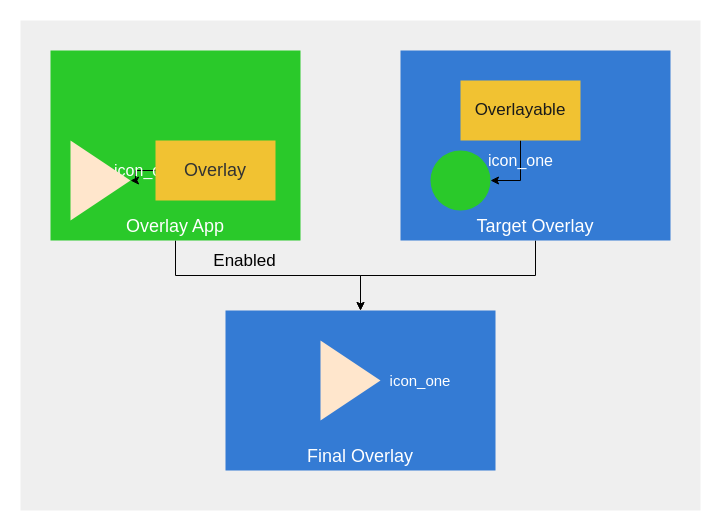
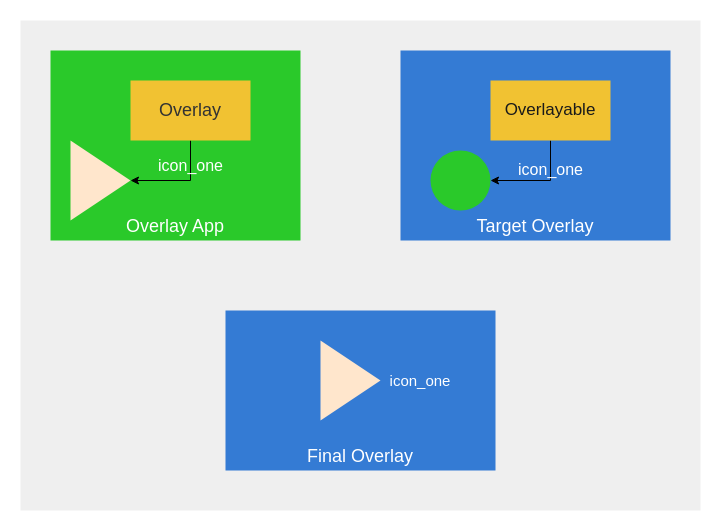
- <mxCell id="9" value="&lt;font style=&quot;font-size: 17px&quot; color=&quot;#1a1a1a&quot;&gt;Overlayable&lt;/font&gt;" style="rounded=0;whiteSpace=wrap;html=1;fontColor=#ffffff;fillColor=#F1C232;strokeColor=none;" parent="1" vertex="1"><mxGeometry x="460" y="80" width="120" height="60" as="geometry" /></mxCell>
+ <mxCell id="9" value="&lt;font style=&quot;font-size: 17px&quot; color=&quot;#1a1a1a&quot;&gt;Overlayable&lt;/font&gt;" style="rounded=0;whiteSpace=wrap;html=1;fontColor=#ffffff;fillColor=#F1C232;strokeColor=none;" parent="1" vertex="1"><mxGeometry x="490" y="80" width="120" height="60" as="geometry" /></mxCell>
- <mxCell id="11" value="&lt;font color=&quot;#333333&quot; style=&quot;font-size: 18px&quot;&gt;Overlay&lt;/font&gt;" style="rounded=0;whiteSpace=wrap;html=1;fontColor=#ffffff;fillColor=#F1C232;strokeColor=none;shadow=0;" parent="1" vertex="1"><mxGeometry x="155" y="140" width="120" height="60" as="geometry" /></mxCell>
+ <mxCell id="11" value="&lt;font color=&quot;#333333&quot; style=&quot;font-size: 18px&quot;&gt;Overlay&lt;/font&gt;" style="rounded=0;whiteSpace=wrap;html=1;fontColor=#ffffff;fillColor=#F1C232;strokeColor=none;shadow=0;" parent="1" vertex="1"><mxGeometry x="130" y="80" width="120" height="60" as="geometry" /></mxCell>
- <mxCell id="3" style="edgeStyle=orthogonalEdgeStyle;rounded=0;orthogonalLoop=1;jettySize=auto;html=1;exitX=0.5;exitY=1;exitDx=0;exitDy=0;strokeColor=#000000;fontSize=17;fontColor=#000000;" parent="1" source="5" target="14" edge="1"><mxGeometry relative="1" as="geometry" /></mxCell>
- <mxCell id="4" value="Enabled" style="edgeLabel;html=1;align=center;verticalAlign=middle;resizable=0;points=[];fontSize=17;fontColor=#000000;labelBackgroundColor=none;" parent="3" vertex="1" connectable="0"><mxGeometry x="-0.617" y="-1" relative="1" as="geometry"><mxPoint x="54" y="-16" as="offset" /></mxGeometry></mxCell>
- <mxCell id="6" style="edgeStyle=orthogonalEdgeStyle;rounded=0;orthogonalLoop=1;jettySize=auto;html=1;exitX=0.5;exitY=1;exitDx=0;exitDy=0;entryX=0.5;entryY=0;entryDx=0;entryDy=0;strokeColor=#000000;fontSize=17;fontColor=#000000;" parent="1" source="7" target="14" edge="1"><mxGeometry relative="1" as="geometry" /></mxCell>
